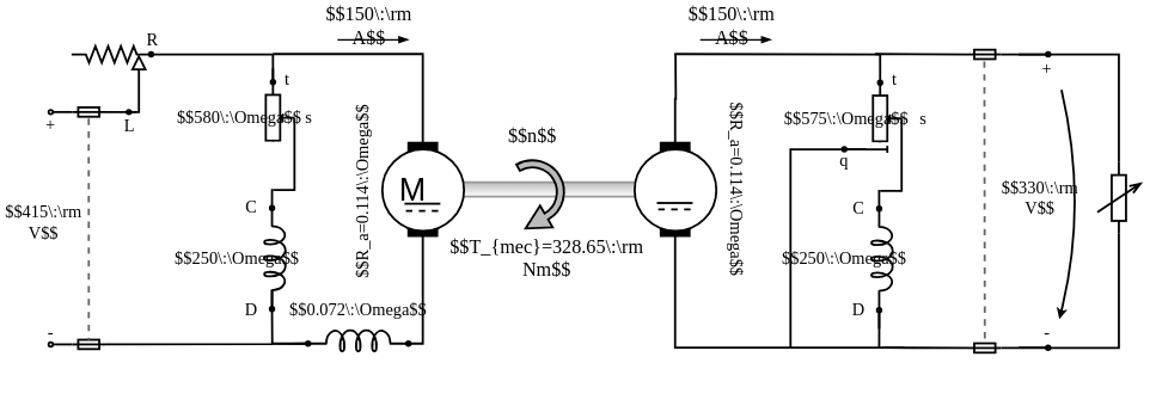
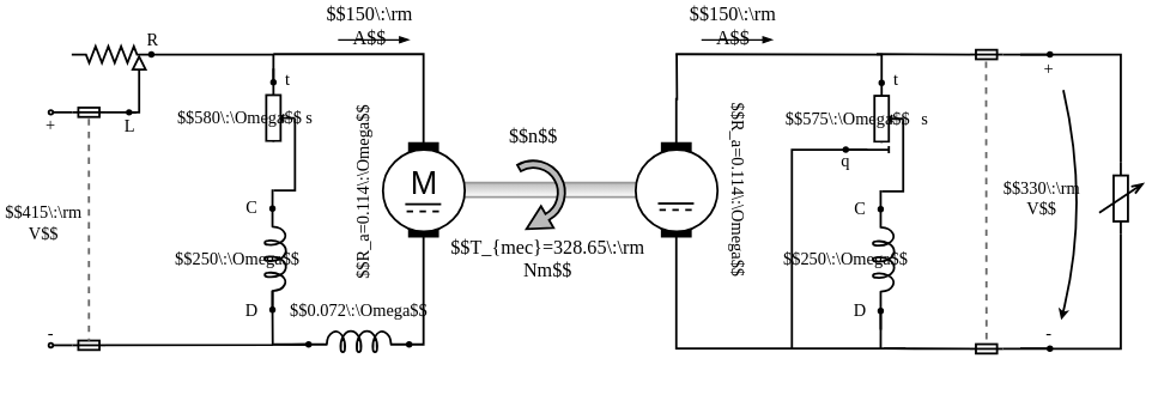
- <mxCell id="16" value="&lt;font style=&quot;font-size: 45px&quot;&gt;M&lt;/font&gt;" style="text;html=1;strokeColor=none;fillColor=none;align=center;verticalAlign=middle;whiteSpace=wrap;rounded=0;" parent="1" vertex="1"><mxGeometry x="554.5" y="254" width="40" height="20" as="geometry" /></mxCell>
+ <mxCell id="16" value="&lt;font style=&quot;font-size: 45px&quot;&gt;M&lt;/font&gt;" style="text;html=1;strokeColor=none;fillColor=none;align=center;verticalAlign=middle;whiteSpace=wrap;rounded=0;" parent="1" vertex="1"><mxGeometry x="569.5" y="244" width="40" height="20" as="geometry" /></mxCell>
